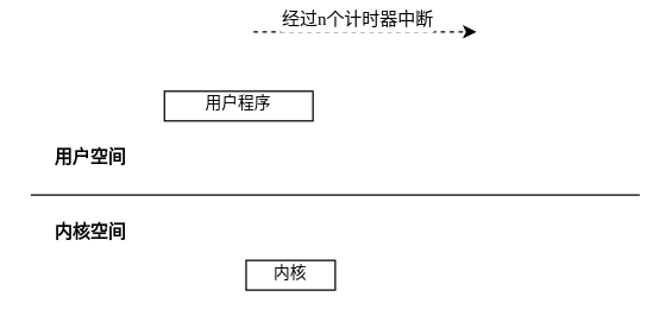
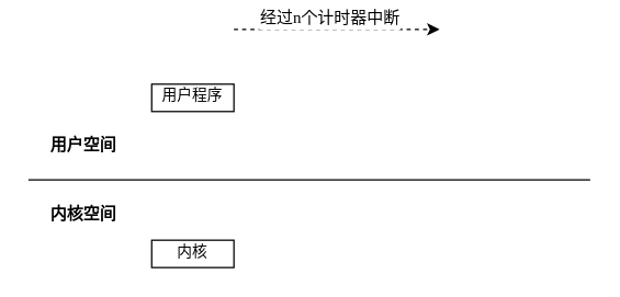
- <mxCell id="5" value="&lt;div&gt;&lt;span style=&quot;font-size: 11px ; line-height: 1.2&quot;&gt;用户程序&lt;/span&gt;&lt;/div&gt;" style="rounded=0;whiteSpace=wrap;html=1;fontFamily=宋体-简;fontSize=18;verticalAlign=bottom;align=center;horizontal=1;" vertex="1" parent="1"><mxGeometry x="110" y="60" width="100" height="20" as="geometry" /></mxCell>
+ <mxCell id="5" value="&lt;div&gt;&lt;span style=&quot;font-size: 11px ; line-height: 1.2&quot;&gt;用户程序&lt;/span&gt;&lt;/div&gt;" style="rounded=0;whiteSpace=wrap;html=1;fontFamily=宋体-简;fontSize=18;verticalAlign=bottom;align=center;horizontal=1;" vertex="1" parent="1"><mxGeometry x="110" y="60" width="60" height="20" as="geometry" /></mxCell>
- <mxCell id="7" value="&lt;div&gt;&lt;span style=&quot;font-size: 11px ; line-height: 1.2&quot;&gt;内核&lt;/span&gt;&lt;/div&gt;" style="rounded=0;whiteSpace=wrap;html=1;fontFamily=宋体-简;fontSize=18;verticalAlign=bottom;align=center;horizontal=1;" vertex="1" parent="1"><mxGeometry x="165" y="174" width="60" height="20" as="geometry" /></mxCell>
+ <mxCell id="7" value="&lt;div&gt;&lt;span style=&quot;font-size: 11px ; line-height: 1.2&quot;&gt;内核&lt;/span&gt;&lt;/div&gt;" style="rounded=0;whiteSpace=wrap;html=1;fontFamily=宋体-简;fontSize=18;verticalAlign=bottom;align=center;horizontal=1;" vertex="1" parent="1"><mxGeometry x="110" y="174" width="60" height="20" as="geometry" /></mxCell>
